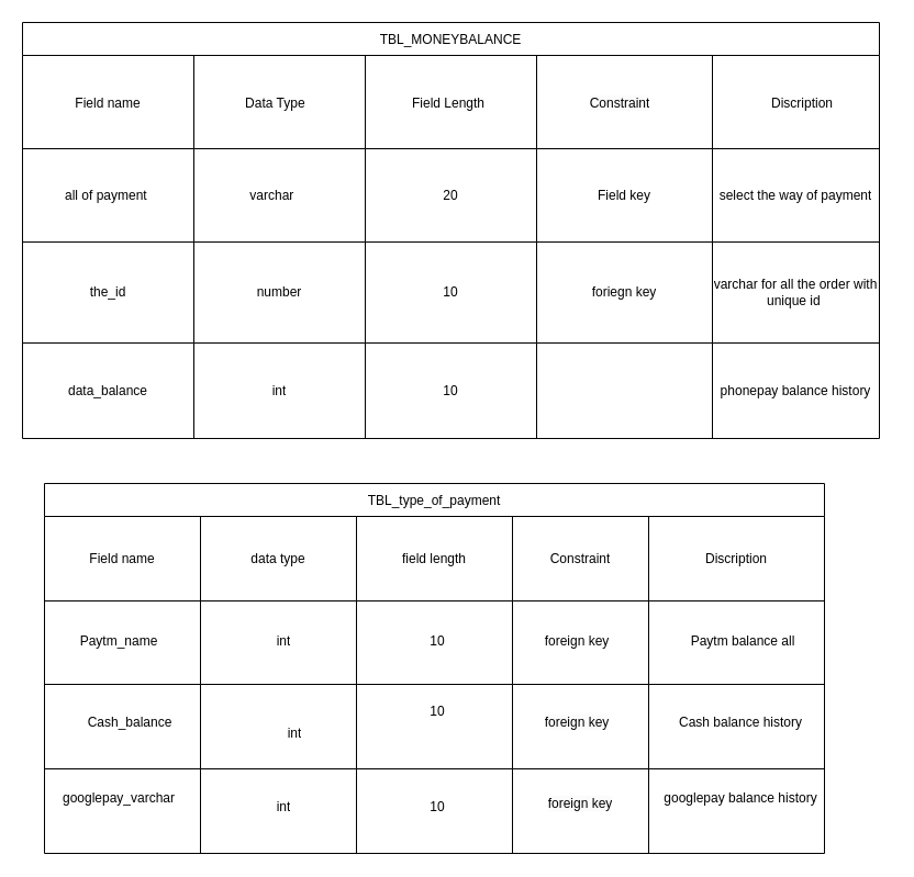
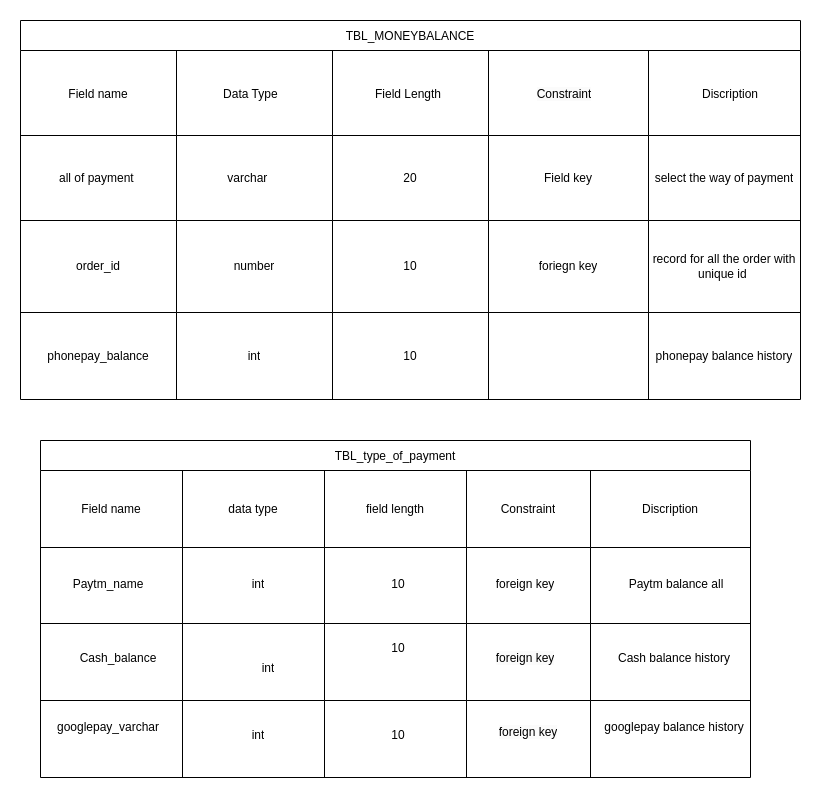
- <mxCell id="16" value="the_id" style="shape=partialRectangle;html=1;whiteSpace=wrap;connectable=0;strokeColor=inherit;overflow=hidden;fillColor=none;top=0;left=0;bottom=0;right=0;pointerEvents=1;" vertex="1" parent="15"><mxGeometry width="156" height="92" as="geometry"><mxRectangle width="156" height="92" as="alternateBounds" /></mxGeometry></mxCell>
+ <mxCell id="16" value="order_id" style="shape=partialRectangle;html=1;whiteSpace=wrap;connectable=0;strokeColor=inherit;overflow=hidden;fillColor=none;top=0;left=0;bottom=0;right=0;pointerEvents=1;" vertex="1" parent="15"><mxGeometry width="156" height="92" as="geometry"><mxRectangle width="156" height="92" as="alternateBounds" /></mxGeometry></mxCell>
- <mxCell id="20" value="varchar for all the order with unique id&amp;nbsp;" style="shape=partialRectangle;html=1;whiteSpace=wrap;connectable=0;strokeColor=inherit;overflow=hidden;fillColor=none;top=0;left=0;bottom=0;right=0;pointerEvents=1;" vertex="1" parent="15"><mxGeometry x="628" width="152" height="92" as="geometry"><mxRectangle width="152" height="92" as="alternateBounds" /></mxGeometry></mxCell>
+ <mxCell id="20" value="record for all the order with unique id&amp;nbsp;" style="shape=partialRectangle;html=1;whiteSpace=wrap;connectable=0;strokeColor=inherit;overflow=hidden;fillColor=none;top=0;left=0;bottom=0;right=0;pointerEvents=1;" vertex="1" parent="15"><mxGeometry x="628" width="152" height="92" as="geometry"><mxRectangle width="152" height="92" as="alternateBounds" /></mxGeometry></mxCell>
- <mxCell id="22" value="data_balance" style="shape=partialRectangle;html=1;whiteSpace=wrap;connectable=0;strokeColor=inherit;overflow=hidden;fillColor=none;top=0;left=0;bottom=0;right=0;pointerEvents=1;" vertex="1" parent="21"><mxGeometry width="156" height="87" as="geometry"><mxRectangle width="156" height="87" as="alternateBounds" /></mxGeometry></mxCell>
+ <mxCell id="22" value="phonepay_balance" style="shape=partialRectangle;html=1;whiteSpace=wrap;connectable=0;strokeColor=inherit;overflow=hidden;fillColor=none;top=0;left=0;bottom=0;right=0;pointerEvents=1;" vertex="1" parent="21"><mxGeometry width="156" height="87" as="geometry"><mxRectangle width="156" height="87" as="alternateBounds" /></mxGeometry></mxCell>
